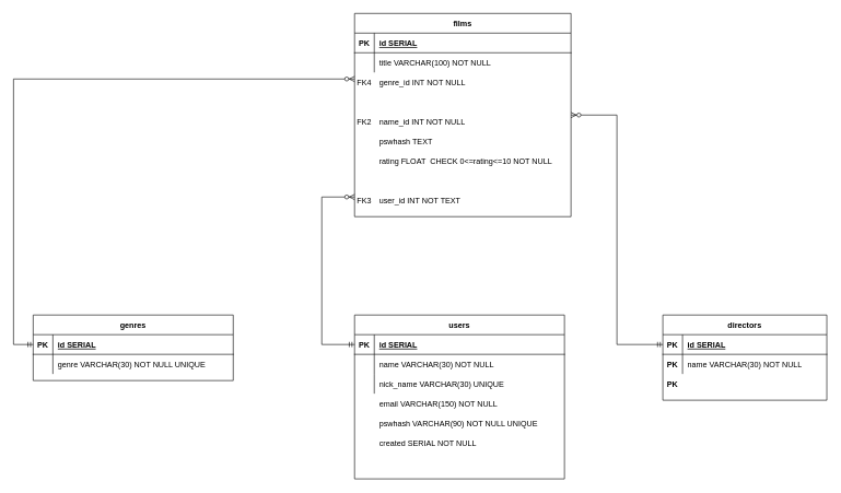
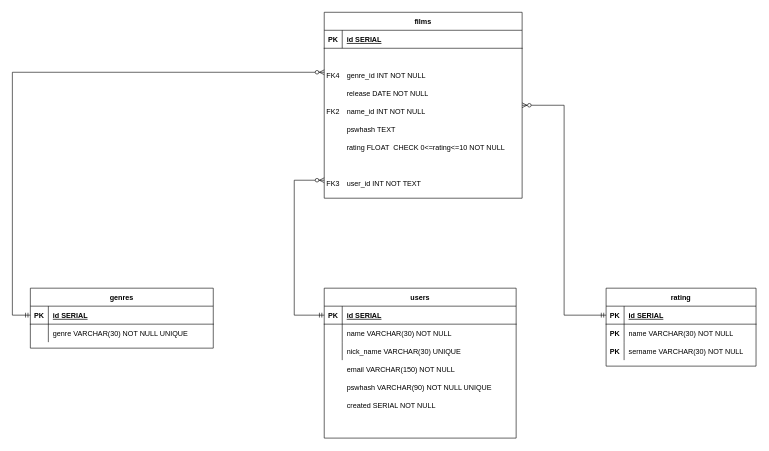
- <mxCell id="19" value="title VARCHAR(100) NOT NULL" style="shape=partialRectangle;overflow=hidden;connectable=0;fillColor=none;top=0;left=0;bottom=0;right=0;align=left;spacingLeft=6;" parent="17" vertex="1"><mxGeometry x="30" width="300" height="30" as="geometry" /></mxCell>
+ <mxCell id="31" value="release DATE NOT NULL" style="shape=partialRectangle;overflow=hidden;connectable=0;fillColor=none;top=0;left=0;bottom=0;right=0;align=left;spacingLeft=6;" parent="29" vertex="1"><mxGeometry x="30" width="220" height="30" as="geometry" /></mxCell>
- <mxCell id="2" value="directors" style="shape=table;startSize=30;container=1;collapsible=1;childLayout=tableLayout;fixedRows=1;rowLines=0;fontStyle=1;align=center;resizeLast=1;" parent="1" vertex="1"><mxGeometry x="1010" y="480" width="250" height="130" as="geometry" /></mxCell>
+ <mxCell id="2" value="rating" style="shape=table;startSize=30;container=1;collapsible=1;childLayout=tableLayout;fixedRows=1;rowLines=0;fontStyle=1;align=center;resizeLast=1;" parent="1" vertex="1"><mxGeometry x="1010" y="480" width="250" height="130" as="geometry" /></mxCell>
+ <mxCell id="11" value="sername VARCHAR(30) NOT NULL" style="shape=partialRectangle;overflow=hidden;connectable=0;fillColor=none;top=0;left=0;bottom=0;right=0;align=left;spacingLeft=6;" parent="9" vertex="1"><mxGeometry x="30" width="220" height="30" as="geometry" /></mxCell>
